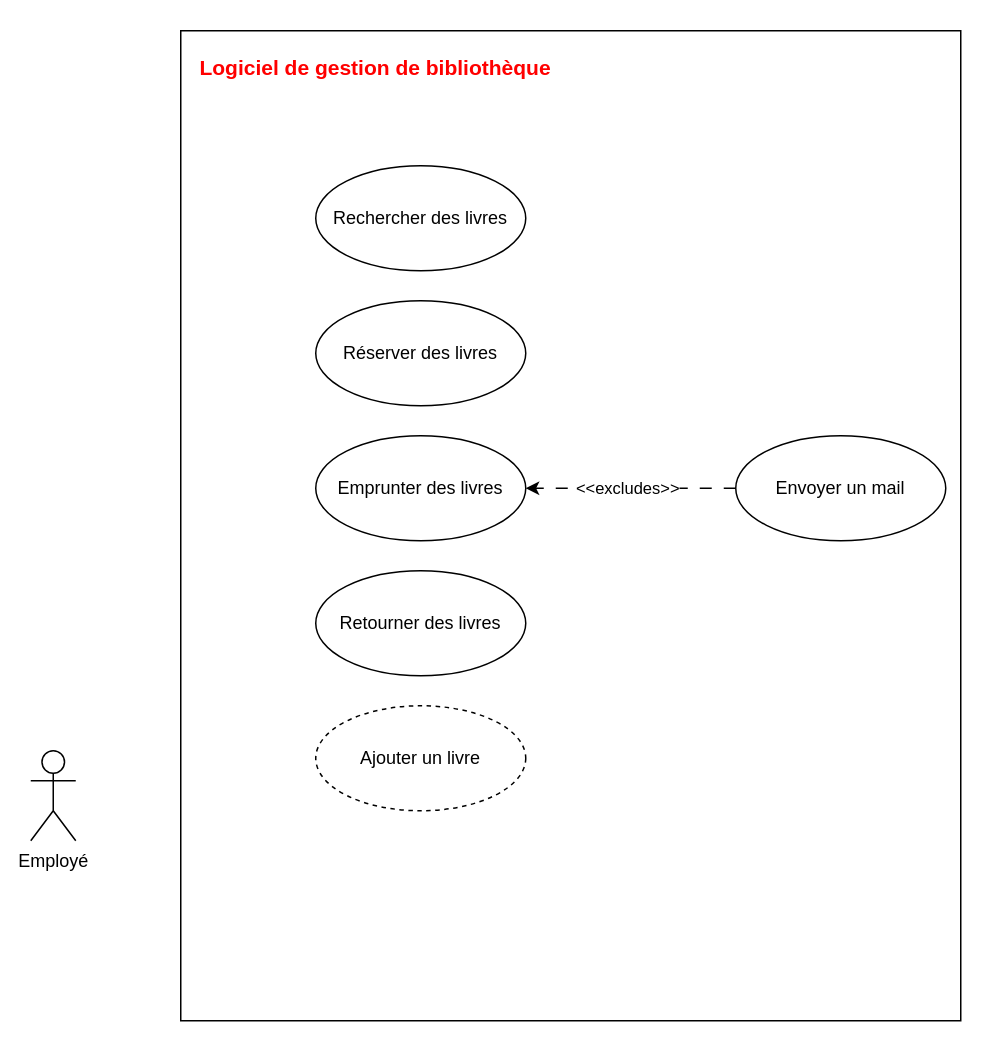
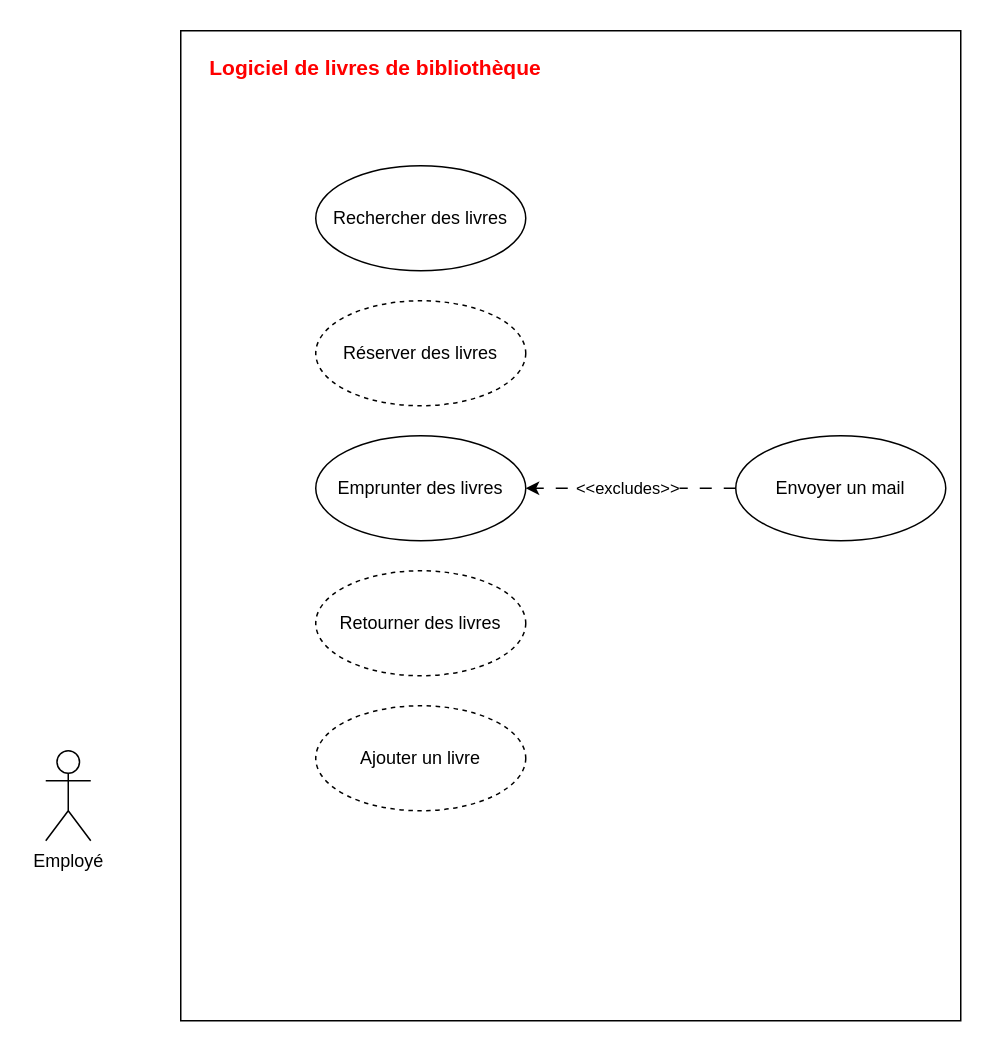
- <mxCell id="3" value="&lt;b&gt;&lt;font style=&quot;font-size: 14px; color: light-dark(rgb(255, 0, 0), rgb(237, 237, 237));&quot;&gt;Logiciel de gestion de bibliothèque&lt;/font&gt;&lt;/b&gt;" style="text;html=1;align=center;verticalAlign=middle;whiteSpace=wrap;rounded=0;" vertex="1" parent="1"><mxGeometry x="130" y="30" width="240" height="30" as="geometry" /></mxCell>
+ <mxCell id="3" value="&lt;b&gt;&lt;font style=&quot;font-size: 14px; color: light-dark(rgb(255, 0, 0), rgb(237, 237, 237));&quot;&gt;Logiciel de livres de bibliothèque&lt;/font&gt;&lt;/b&gt;" style="text;html=1;align=center;verticalAlign=middle;whiteSpace=wrap;rounded=0;" vertex="1" parent="1"><mxGeometry x="130" y="30" width="240" height="30" as="geometry" /></mxCell>
- <mxCell id="5" value="Réserver des livres" style="ellipse;whiteSpace=wrap;html=1;" vertex="1" parent="1"><mxGeometry x="210" y="200" width="140" height="70" as="geometry" /></mxCell>
+ <mxCell id="5" value="Réserver des livres" style="ellipse;whiteSpace=wrap;html=1;dashed=1;" vertex="1" parent="1"><mxGeometry x="210" y="200" width="140" height="70" as="geometry" /></mxCell>
- <mxCell id="9" value="Retourner des livres" style="ellipse;whiteSpace=wrap;html=1;" vertex="1" parent="1"><mxGeometry x="210" y="380" width="140" height="70" as="geometry" /></mxCell>
+ <mxCell id="9" value="Retourner des livres" style="ellipse;whiteSpace=wrap;html=1;dashed=1;" vertex="1" parent="1"><mxGeometry x="210" y="380" width="140" height="70" as="geometry" /></mxCell>
- <mxCell id="12" value="Employé" style="shape=umlActor;verticalLabelPosition=bottom;verticalAlign=top;html=1;" vertex="1" parent="1"><mxGeometry x="20" y="500" width="30" height="60" as="geometry" /></mxCell>
+ <mxCell id="12" value="Employé" style="shape=umlActor;verticalLabelPosition=bottom;verticalAlign=top;html=1;" vertex="1" parent="1"><mxGeometry x="30" y="500" width="30" height="60" as="geometry" /></mxCell>
